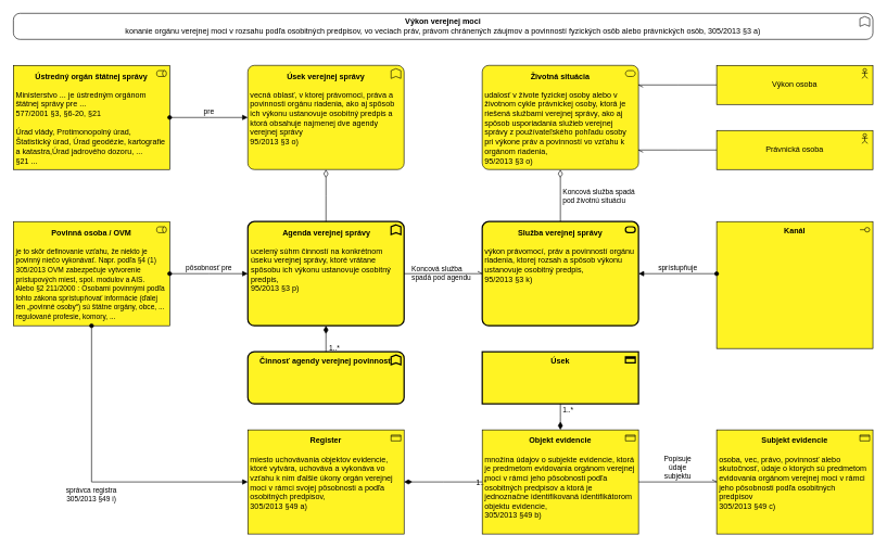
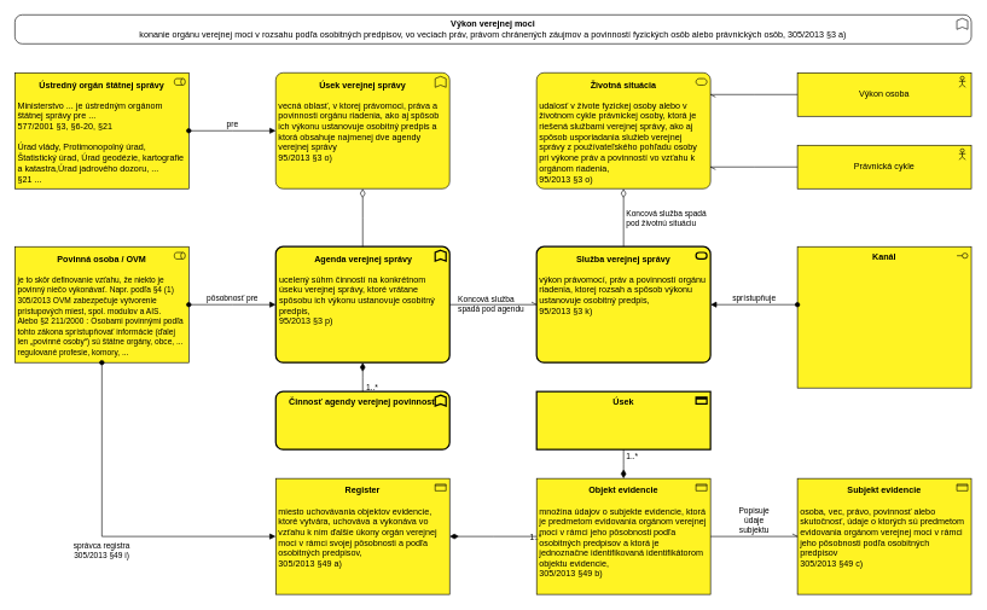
- <mxCell id="15" value="Právnická osoba" style="html=1;outlineConnect=0;whiteSpace=wrap;fillColor=#FFF323;shape=mxgraph.archimate3.application;appType=actor;archiType=square;strokeColor=#000000;" parent="1" vertex="1"><mxGeometry x="1100" y="200" width="240" height="60" as="geometry" /></mxCell>
+ <mxCell id="15" value="Právnická cykle" style="html=1;outlineConnect=0;whiteSpace=wrap;fillColor=#FFF323;shape=mxgraph.archimate3.application;appType=actor;archiType=square;strokeColor=#000000;" parent="1" vertex="1"><mxGeometry x="1100" y="200" width="240" height="60" as="geometry" /></mxCell>
